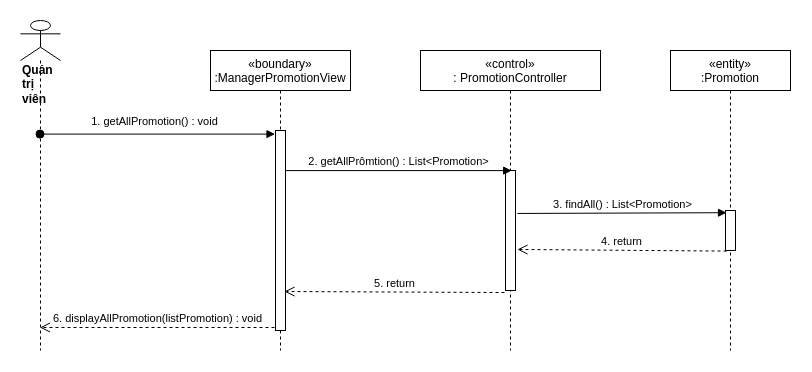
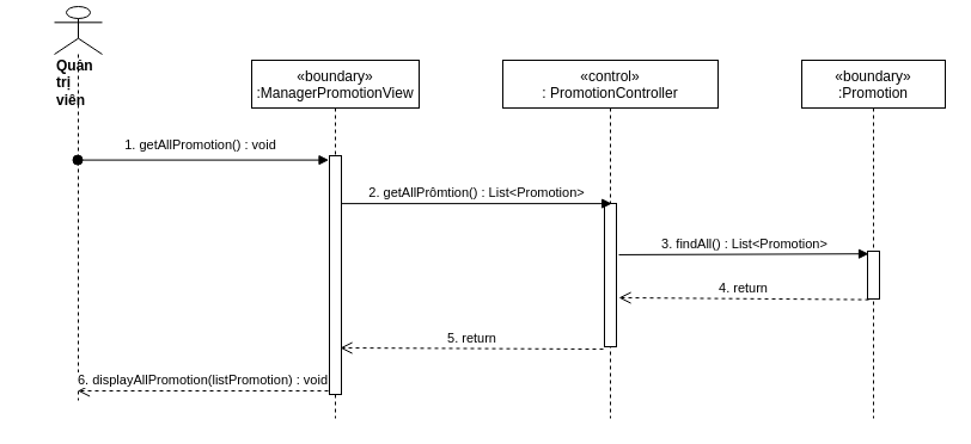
- <mxCell id="9" value="«entity»&#10;:Promotion" style="shape=umlLifeline;perimeter=lifelinePerimeter;container=1;collapsible=0;recursiveResize=0;rounded=0;shadow=0;strokeWidth=1;" parent="1" vertex="1"><mxGeometry x="670" y="50" width="120" height="300" as="geometry" /></mxCell>
+ <mxCell id="9" value="«boundary»&#10;:Promotion" style="shape=umlLifeline;perimeter=lifelinePerimeter;container=1;collapsible=0;recursiveResize=0;rounded=0;shadow=0;strokeWidth=1;" parent="1" vertex="1"><mxGeometry x="670" y="50" width="120" height="300" as="geometry" /></mxCell>
- <mxCell id="6" value="&lt;div&gt;&lt;b&gt;Quản trị viên&lt;/b&gt;&lt;/div&gt;" style="shape=umlLifeline;participant=umlActor;perimeter=lifelinePerimeter;whiteSpace=wrap;html=1;container=1;collapsible=0;recursiveResize=0;verticalAlign=top;spacingTop=36;outlineConnect=0;align=left;size=40;" parent="1" vertex="1"><mxGeometry x="20" y="20" width="40" height="330" as="geometry" /></mxCell>
+ <mxCell id="6" value="&lt;div&gt;&lt;b&gt;Quản trị viên&lt;/b&gt;&lt;/div&gt;" style="shape=umlLifeline;participant=umlActor;perimeter=lifelinePerimeter;whiteSpace=wrap;html=1;container=1;collapsible=0;recursiveResize=0;verticalAlign=top;spacingTop=36;outlineConnect=0;align=left;size=40;" parent="1" vertex="1"><mxGeometry x="45" y="5" width="40" height="330" as="geometry" /></mxCell>
